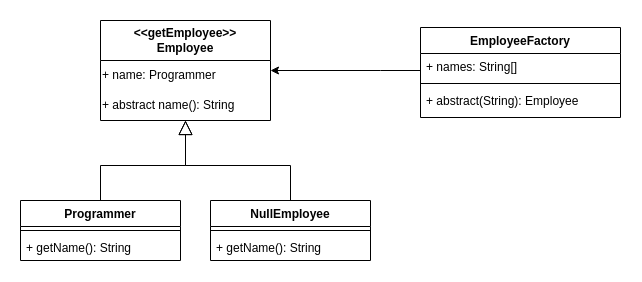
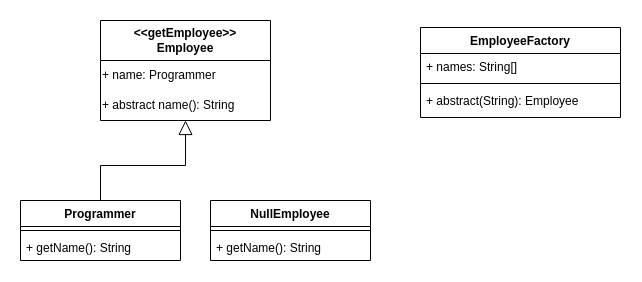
- <mxCell id="13" style="edgeStyle=orthogonalEdgeStyle;rounded=0;orthogonalLoop=1;jettySize=auto;html=1;" edge="1" parent="1" source="14" target="2"><mxGeometry relative="1" as="geometry"><Array as="points"><mxPoint x="380" y="70" /><mxPoint x="380" y="70" /></Array></mxGeometry></mxCell>
- <mxCell id="9" style="edgeStyle=orthogonalEdgeStyle;rounded=0;orthogonalLoop=1;jettySize=auto;html=1;endArrow=block;endFill=0;endSize=12;" edge="1" parent="1" source="10" target="2"><mxGeometry relative="1" as="geometry" /></mxCell>
